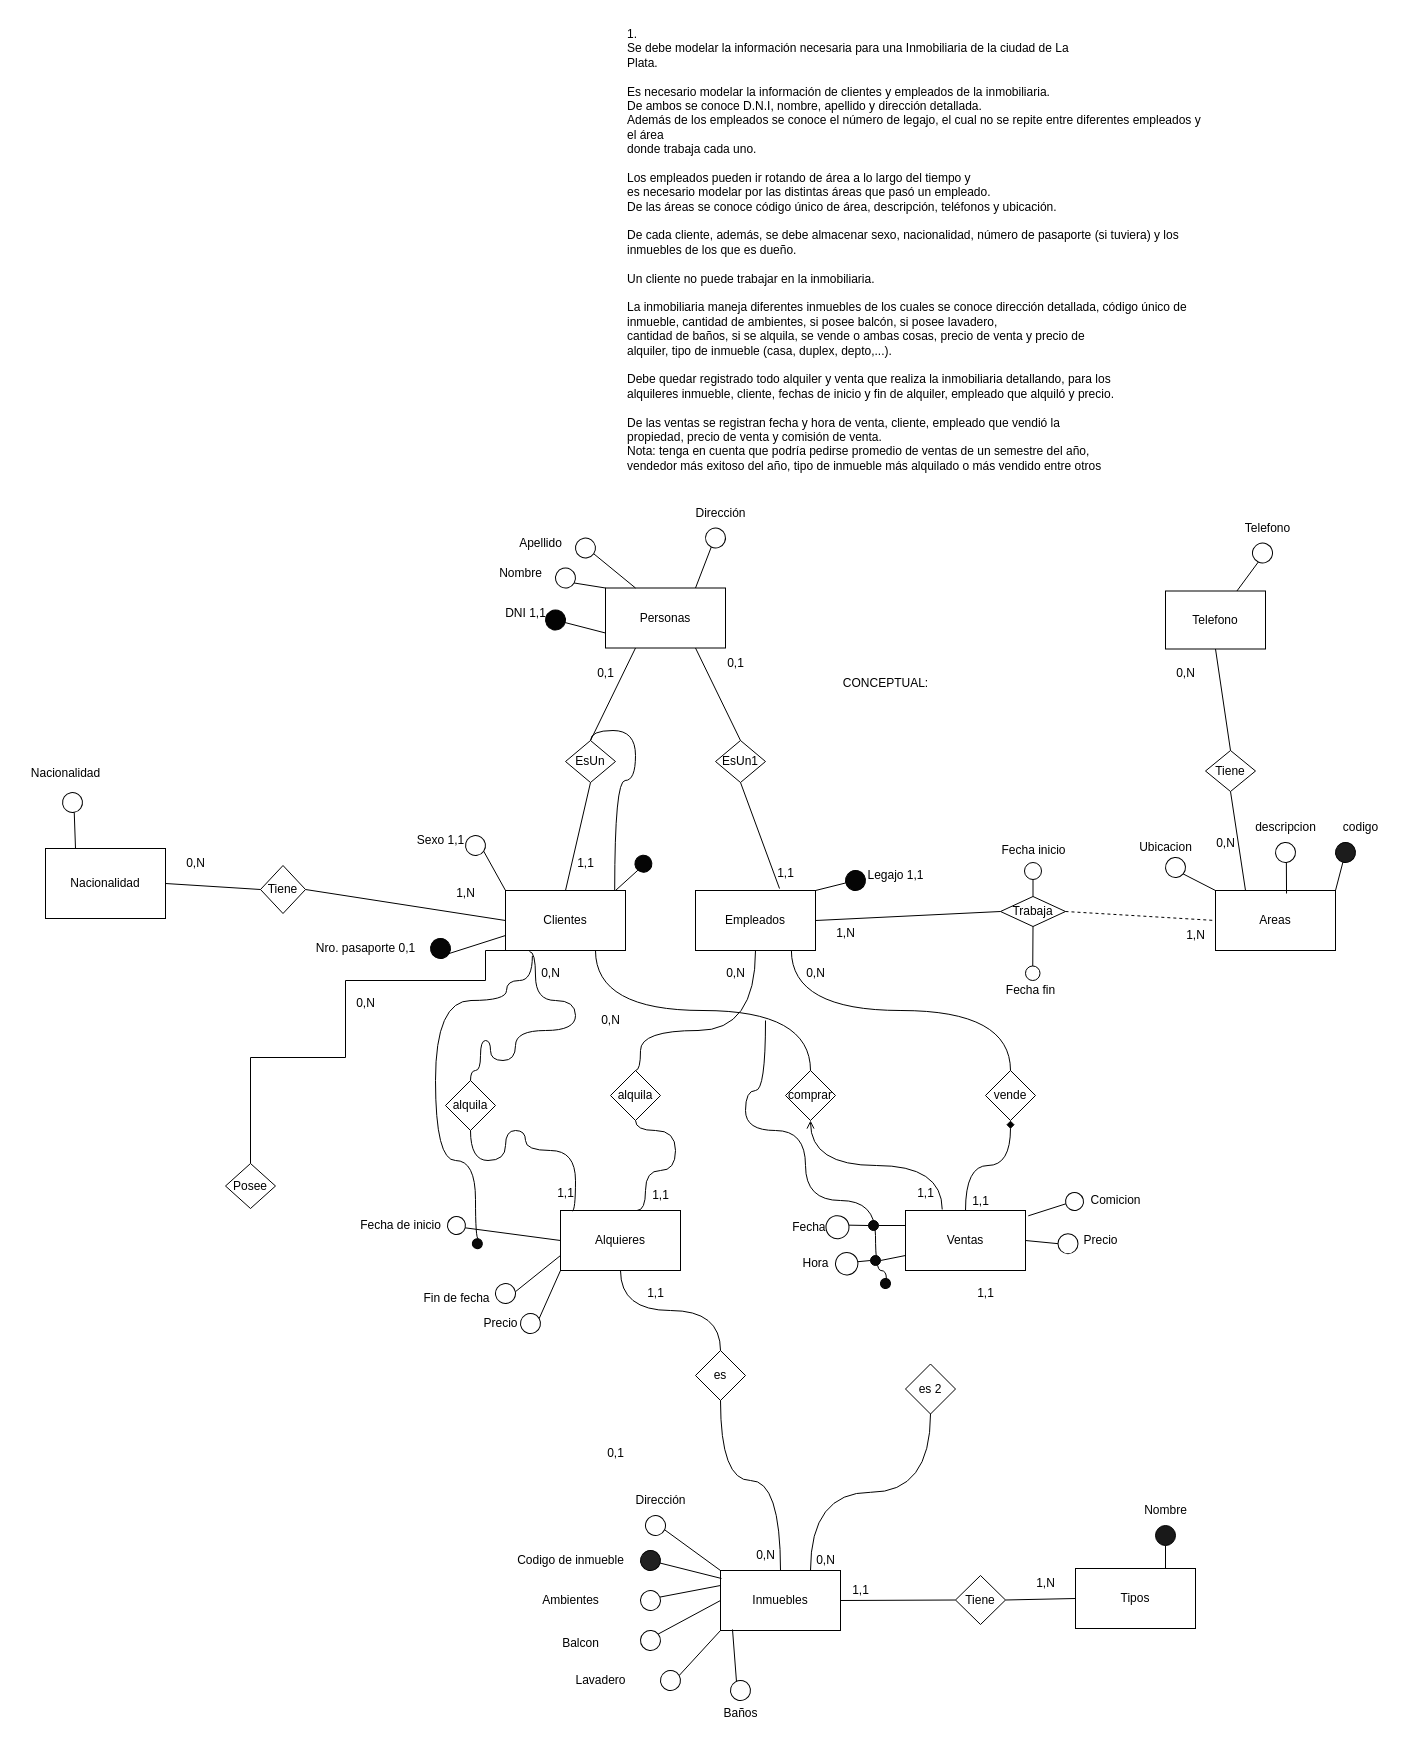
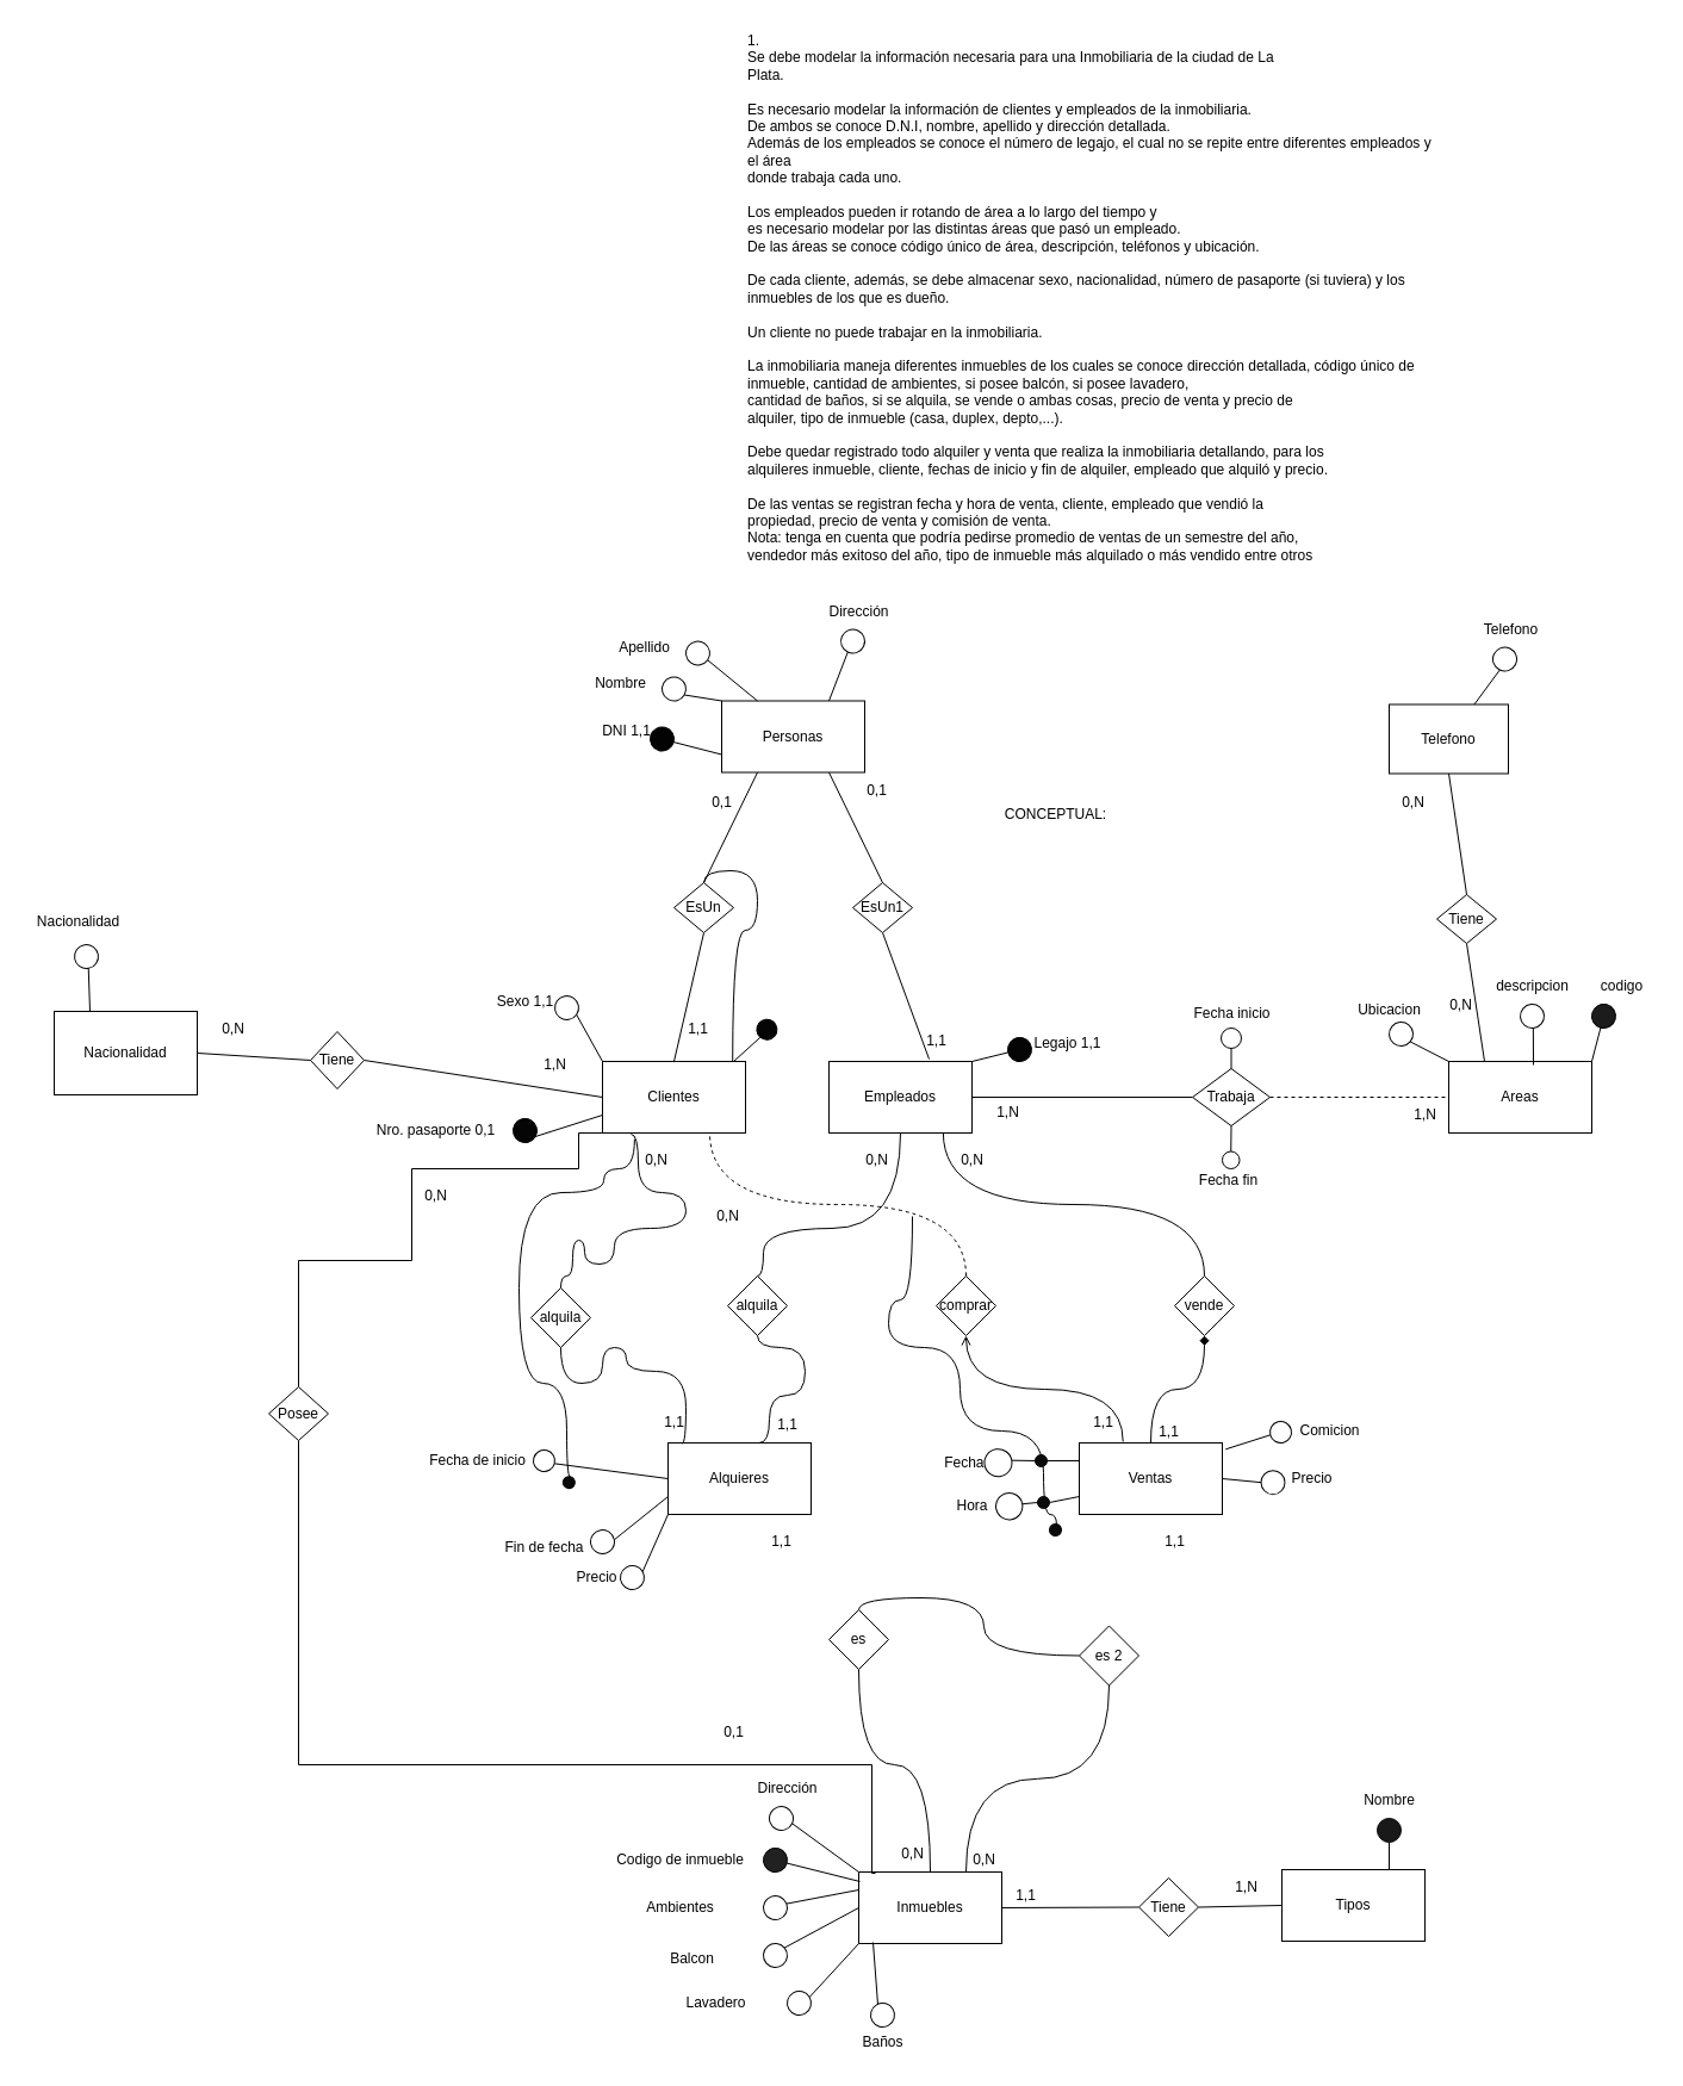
- <mxCell id="97" value="Trabaja" style="rhombus;whiteSpace=wrap;html=1;" parent="1" vertex="1"><mxGeometry x="1000" y="896" width="65" height="30" as="geometry" /></mxCell>
+ <mxCell id="97" value="Trabaja" style="rhombus;whiteSpace=wrap;html=1;" parent="1" vertex="1"><mxGeometry x="1000" y="896" width="65" height="48" as="geometry" /></mxCell>
- <mxCell id="72" value="" style="endArrow=none;html=1;rounded=0;entryX=0.75;entryY=1;entryDx=0;entryDy=0;exitX=0.5;exitY=0;exitDx=0;exitDy=0;edgeStyle=orthogonalEdgeStyle;curved=1;" parent="1" source="71" target="4" edge="1"><mxGeometry width="50" height="50" relative="1" as="geometry"><mxPoint x="647.52" y="1209.5" as="sourcePoint" /><mxPoint x="765" y="986.5" as="targetPoint" /></mxGeometry></mxCell>
+ <mxCell id="72" value="" style="endArrow=none;html=1;rounded=0;entryX=0.75;entryY=1;entryDx=0;entryDy=0;exitX=0.5;exitY=0;exitDx=0;exitDy=0;edgeStyle=orthogonalEdgeStyle;curved=1;dashed=1;" parent="1" source="71" target="4" edge="1"><mxGeometry width="50" height="50" relative="1" as="geometry"><mxPoint x="647.52" y="1209.5" as="sourcePoint" /><mxPoint x="765" y="986.5" as="targetPoint" /></mxGeometry></mxCell>
- <mxCell id="60" value="" style="endArrow=none;html=1;rounded=0;entryX=0.5;entryY=1;entryDx=0;entryDy=0;exitX=0.5;exitY=0;exitDx=0;exitDy=0;edgeStyle=orthogonalEdgeStyle;curved=1;" parent="1" source="59" target="57" edge="1"><mxGeometry width="50" height="50" relative="1" as="geometry"><mxPoint x="495" y="1380" as="sourcePoint" /><mxPoint x="545" y="1330" as="targetPoint" /></mxGeometry></mxCell>
+ <mxCell id="60" value="" style="endArrow=none;html=1;rounded=0;exitX=0.5;exitY=0;exitDx=0;exitDy=0;edgeStyle=orthogonalEdgeStyle;curved=1;" parent="1" source="59" target="62" edge="1"><mxGeometry width="50" height="50" relative="1" as="geometry"><mxPoint x="495" y="1380" as="sourcePoint" /><mxPoint x="545" y="1330" as="targetPoint" /></mxGeometry></mxCell>
+ <mxCell id="162" value="" style="endArrow=none;html=1;rounded=0;entryX=0.5;entryY=1;entryDx=0;entryDy=0;edgeStyle=orthogonalEdgeStyle;exitX=0.117;exitY=0.017;exitDx=0;exitDy=0;exitPerimeter=0;" edge="1" parent="1" source="40" target="161"><mxGeometry width="50" height="50" relative="1" as="geometry"><mxPoint x="725" y="1530" as="sourcePoint" /><mxPoint x="315" y="1400" as="targetPoint" /><Array as="points"><mxPoint x="731" y="1571" /><mxPoint x="731" y="1480" /><mxPoint x="250" y="1480" /></Array></mxGeometry></mxCell>
